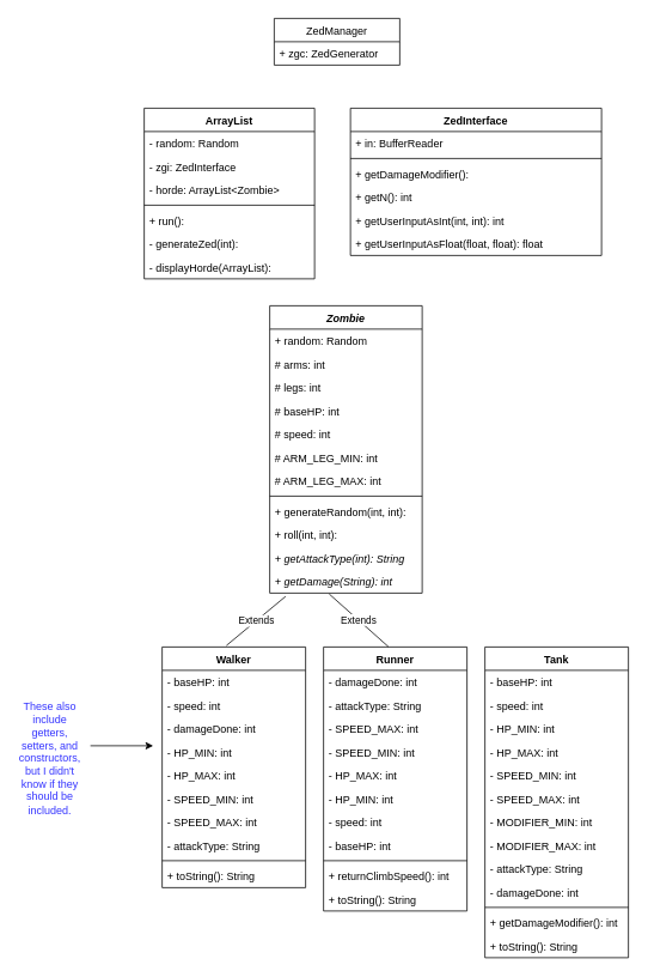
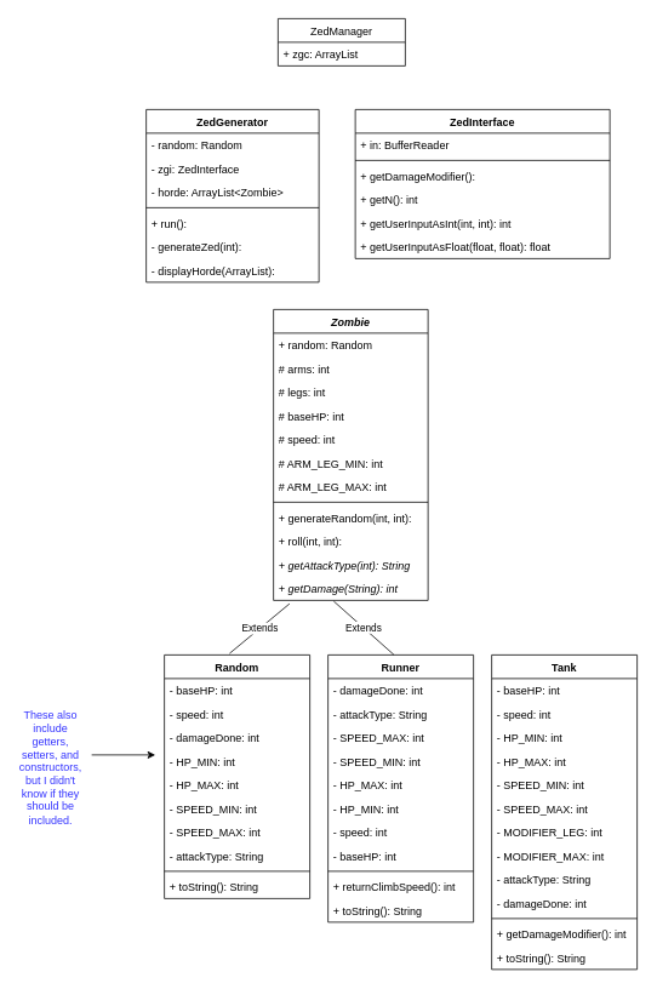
- <mxCell id="18" value="+ zgc: ZedGenerator" style="text;strokeColor=none;fillColor=none;align=left;verticalAlign=top;spacingLeft=4;spacingRight=4;overflow=hidden;rotatable=0;points=[[0,0.5],[1,0.5]];portConstraint=eastwest;" parent="17" vertex="1"><mxGeometry y="26" width="140" height="26" as="geometry" /></mxCell>
+ <mxCell id="18" value="+ zgc: ArrayList" style="text;strokeColor=none;fillColor=none;align=left;verticalAlign=top;spacingLeft=4;spacingRight=4;overflow=hidden;rotatable=0;points=[[0,0.5],[1,0.5]];portConstraint=eastwest;" parent="17" vertex="1"><mxGeometry y="26" width="140" height="26" as="geometry" /></mxCell>
- <mxCell id="2" value="ArrayList" style="swimlane;fontStyle=1;align=center;verticalAlign=top;childLayout=stackLayout;horizontal=1;startSize=26;horizontalStack=0;resizeParent=1;resizeParentMax=0;resizeLast=0;collapsible=1;marginBottom=0;" parent="1" vertex="1"><mxGeometry x="160" y="120" width="190" height="190" as="geometry" /></mxCell>
+ <mxCell id="2" value="ZedGenerator" style="swimlane;fontStyle=1;align=center;verticalAlign=top;childLayout=stackLayout;horizontal=1;startSize=26;horizontalStack=0;resizeParent=1;resizeParentMax=0;resizeLast=0;collapsible=1;marginBottom=0;" parent="1" vertex="1"><mxGeometry x="160" y="120" width="190" height="190" as="geometry" /></mxCell>
- <mxCell id="32" value="Walker" style="swimlane;fontStyle=1;align=center;verticalAlign=top;childLayout=stackLayout;horizontal=1;startSize=26;horizontalStack=0;resizeParent=1;resizeParentMax=0;resizeLast=0;collapsible=1;marginBottom=0;" parent="1" vertex="1"><mxGeometry x="180" y="720" width="160" height="268" as="geometry" /></mxCell>
+ <mxCell id="32" value="Random" style="swimlane;fontStyle=1;align=center;verticalAlign=top;childLayout=stackLayout;horizontal=1;startSize=26;horizontalStack=0;resizeParent=1;resizeParentMax=0;resizeLast=0;collapsible=1;marginBottom=0;" parent="1" vertex="1"><mxGeometry x="180" y="720" width="160" height="268" as="geometry" /></mxCell>
- <mxCell id="62" value="- MODIFIER_MIN: int" style="text;strokeColor=none;fillColor=none;align=left;verticalAlign=top;spacingLeft=4;spacingRight=4;overflow=hidden;rotatable=0;points=[[0,0.5],[1,0.5]];portConstraint=eastwest;" vertex="1" parent="55"><mxGeometry y="182" width="160" height="26" as="geometry" /></mxCell>
+ <mxCell id="62" value="- MODIFIER_LEG: int" style="text;strokeColor=none;fillColor=none;align=left;verticalAlign=top;spacingLeft=4;spacingRight=4;overflow=hidden;rotatable=0;points=[[0,0.5],[1,0.5]];portConstraint=eastwest;" vertex="1" parent="55"><mxGeometry y="182" width="160" height="26" as="geometry" /></mxCell>
